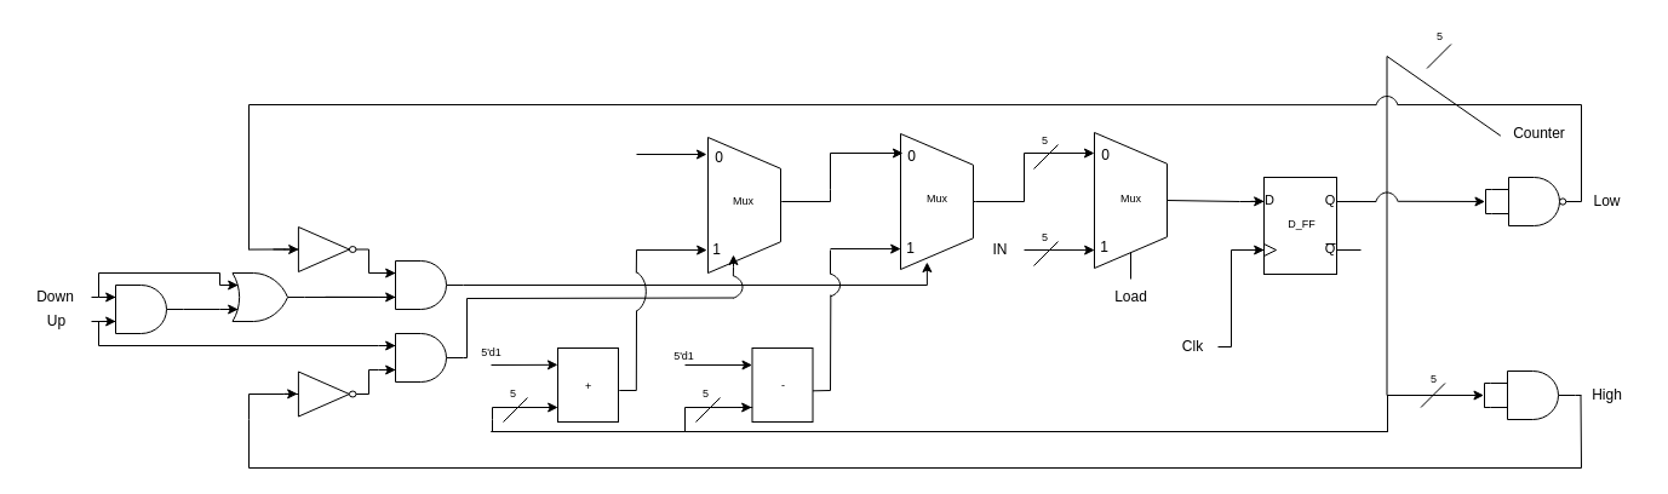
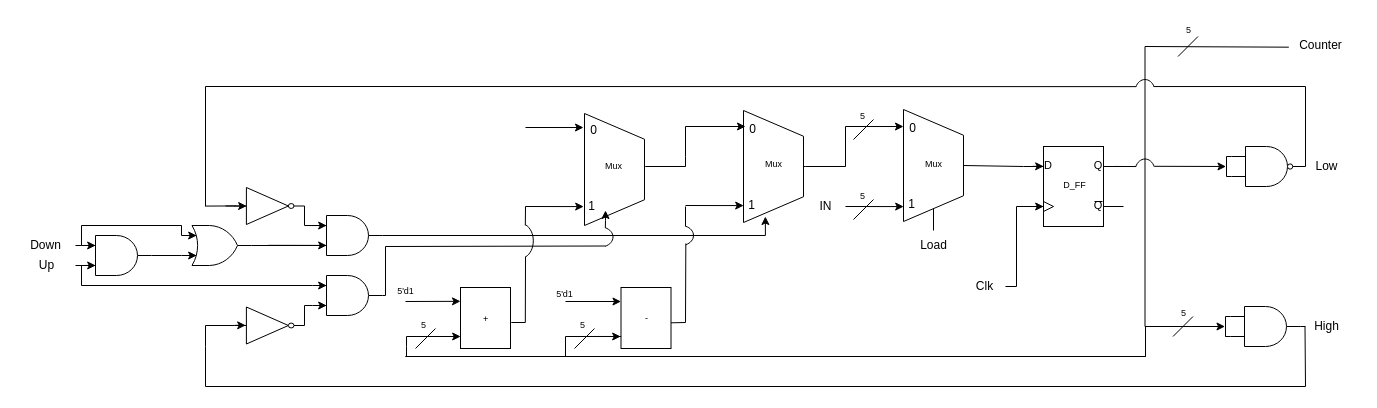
- <mxCell id="14" value="Counter" style="text;html=1;align=center;verticalAlign=middle;resizable=0;points=[];autosize=1;strokeColor=none;fillColor=none;" parent="1" vertex="1"><mxGeometry x="1234.5" y="95" width="70" height="30" as="geometry" /></mxCell>
+ <mxCell id="14" value="Counter" style="text;html=1;align=center;verticalAlign=middle;resizable=0;points=[];autosize=1;strokeColor=none;fillColor=none;" parent="1" vertex="1"><mxGeometry x="1284.5" y="30" width="70" height="30" as="geometry" /></mxCell>
